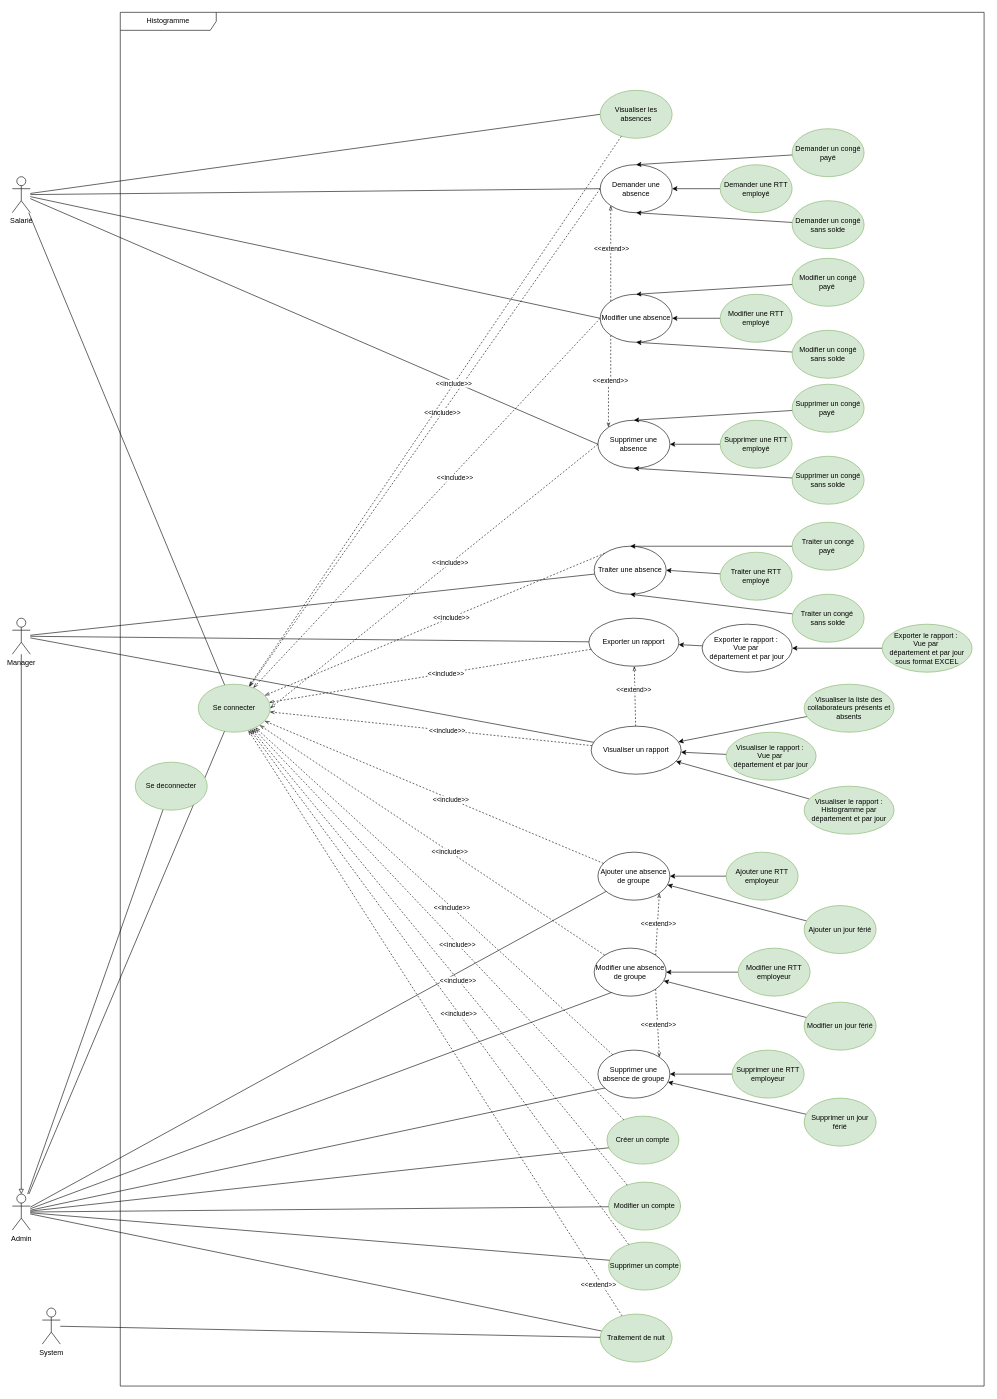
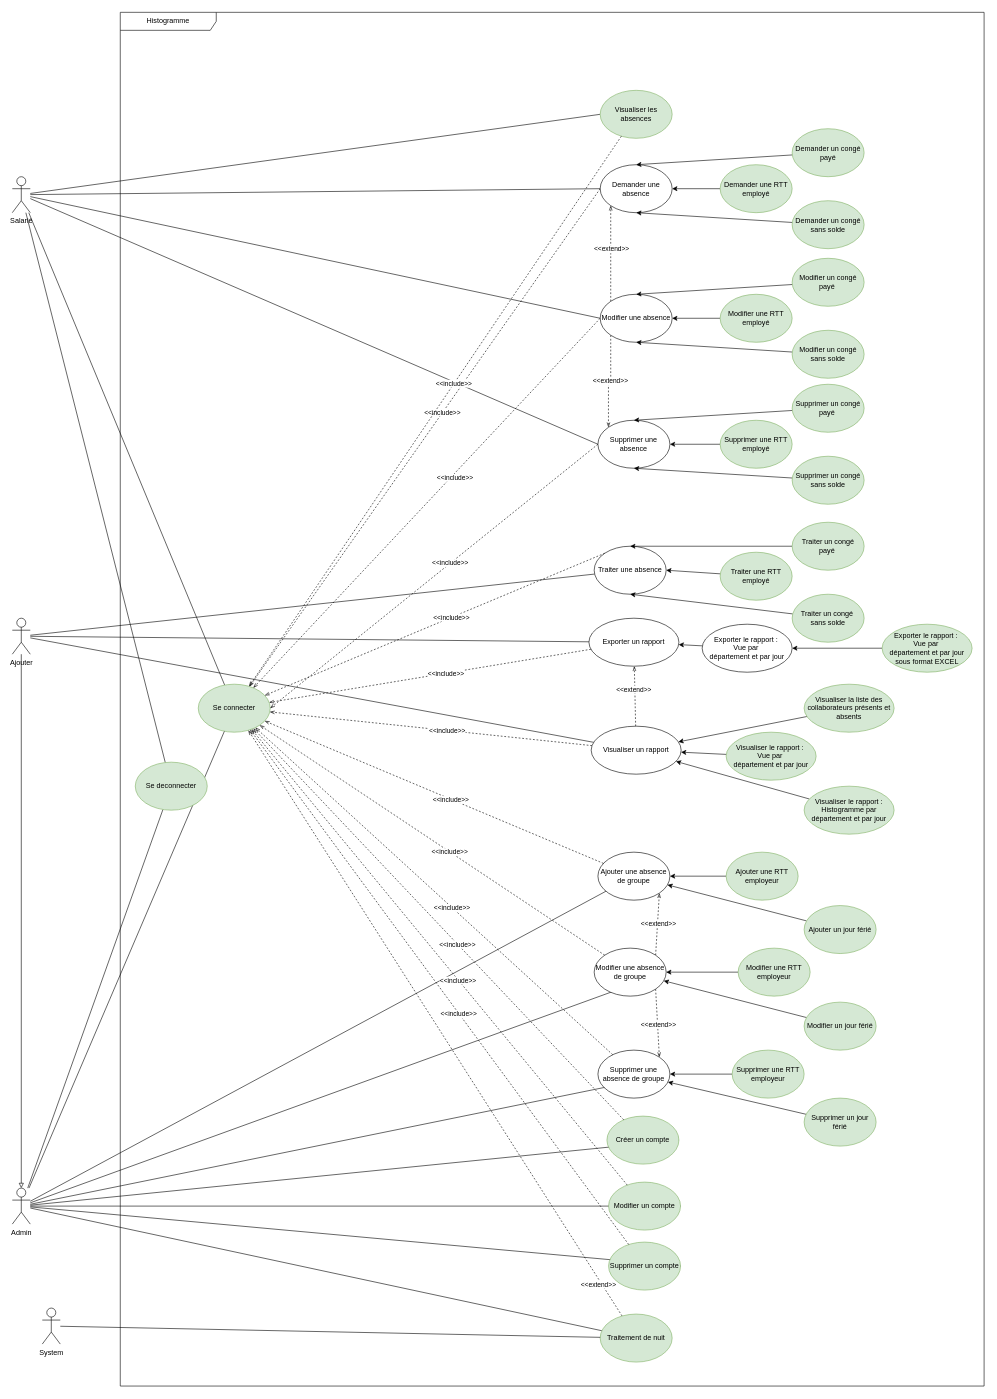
+ <mxCell id="8" style="rounded=0;orthogonalLoop=1;jettySize=auto;html=1;endArrow=none;endFill=0;" parent="1" source="9" target="126" edge="1"><mxGeometry relative="1" as="geometry" /></mxCell>
- <mxCell id="124" value="Manager" style="shape=umlActor;verticalLabelPosition=bottom;verticalAlign=top;html=1;" parent="1" vertex="1"><mxGeometry x="20" y="1030" width="30" height="60" as="geometry" /></mxCell>
+ <mxCell id="124" value="Ajouter" style="shape=umlActor;verticalLabelPosition=bottom;verticalAlign=top;html=1;" parent="1" vertex="1"><mxGeometry x="20" y="1030" width="30" height="60" as="geometry" /></mxCell>
- <mxCell id="60" value="Admin" style="shape=umlActor;verticalLabelPosition=bottom;verticalAlign=top;html=1;" parent="1" vertex="1"><mxGeometry x="20" y="1990" width="30" height="60" as="geometry" /></mxCell>
+ <mxCell id="60" value="Admin" style="shape=umlActor;verticalLabelPosition=bottom;verticalAlign=top;html=1;" parent="1" vertex="1"><mxGeometry x="20" y="1980" width="30" height="60" as="geometry" /></mxCell>
